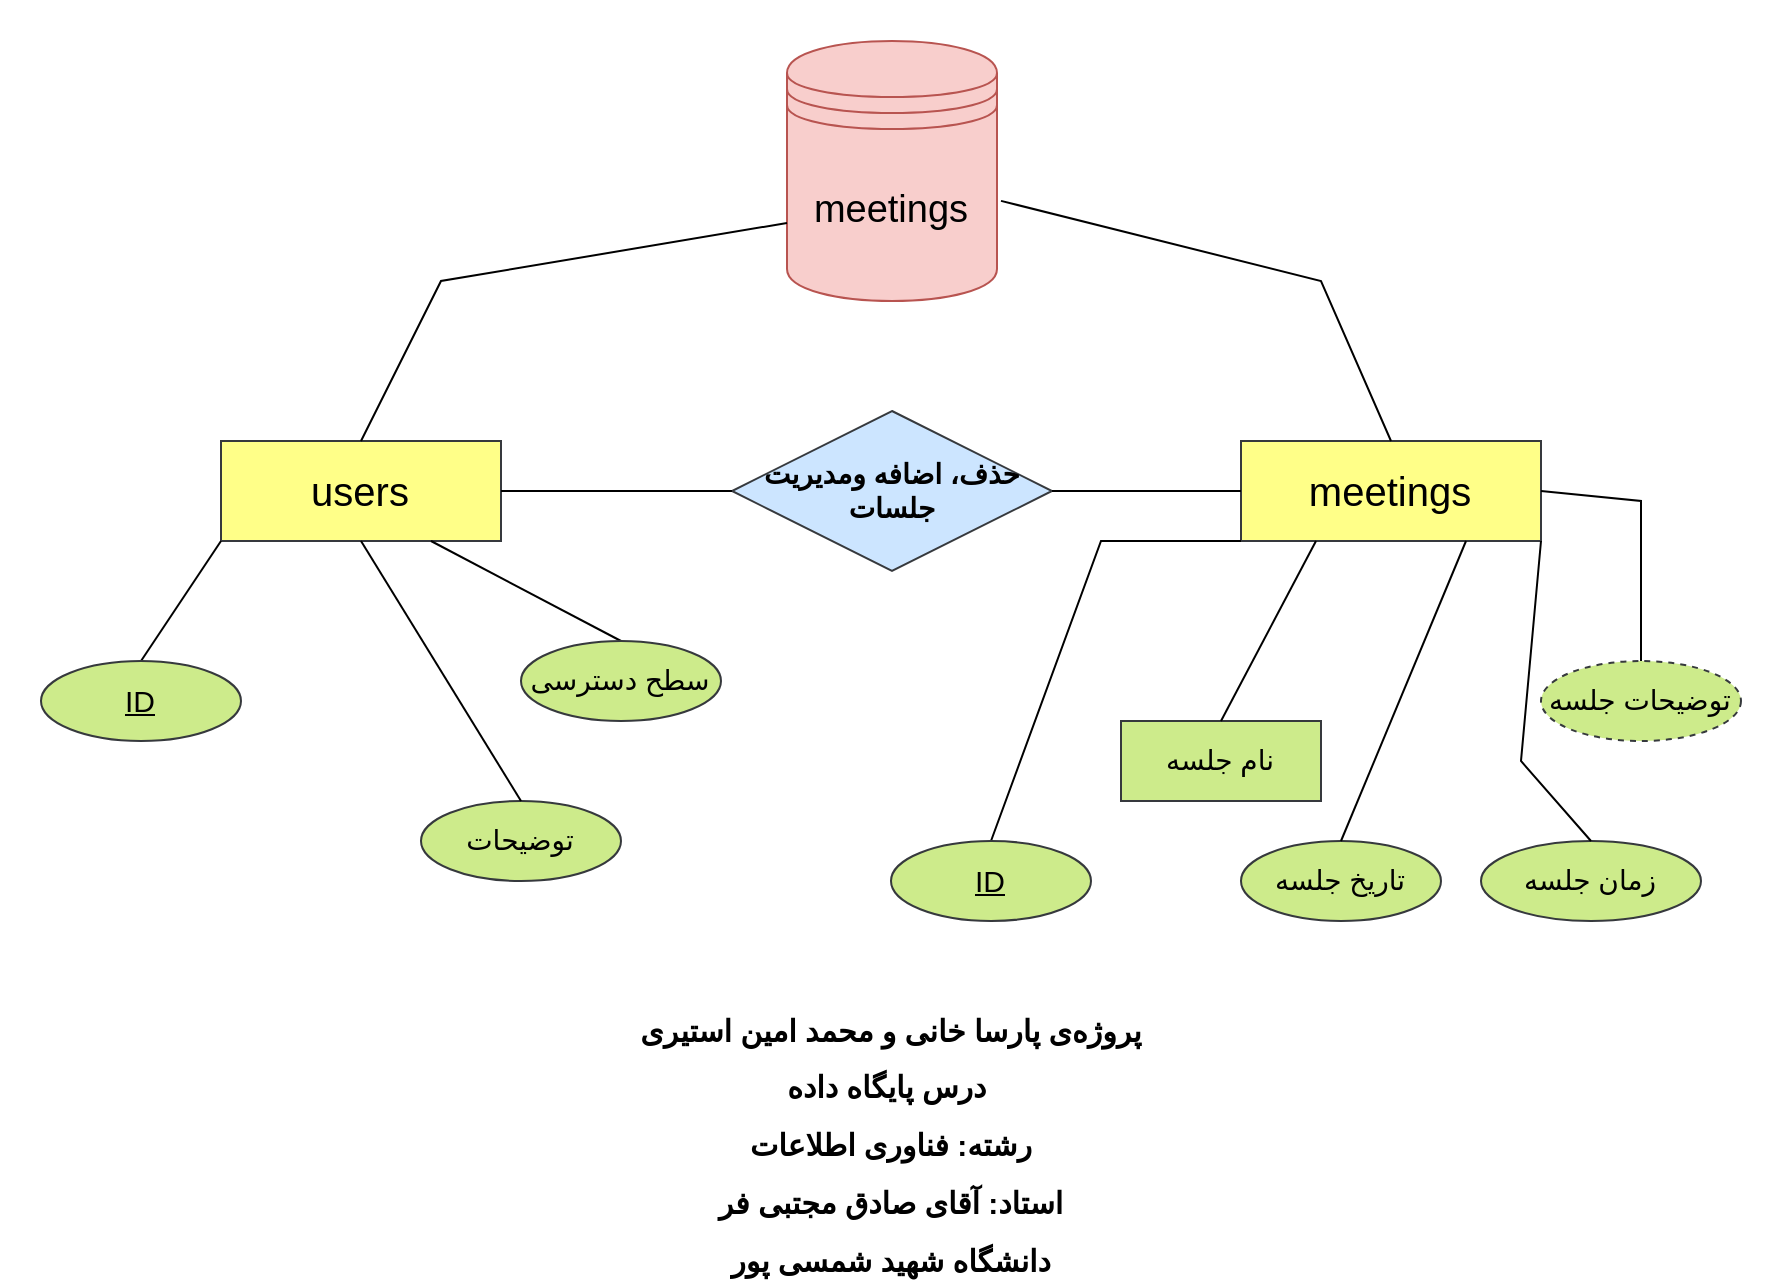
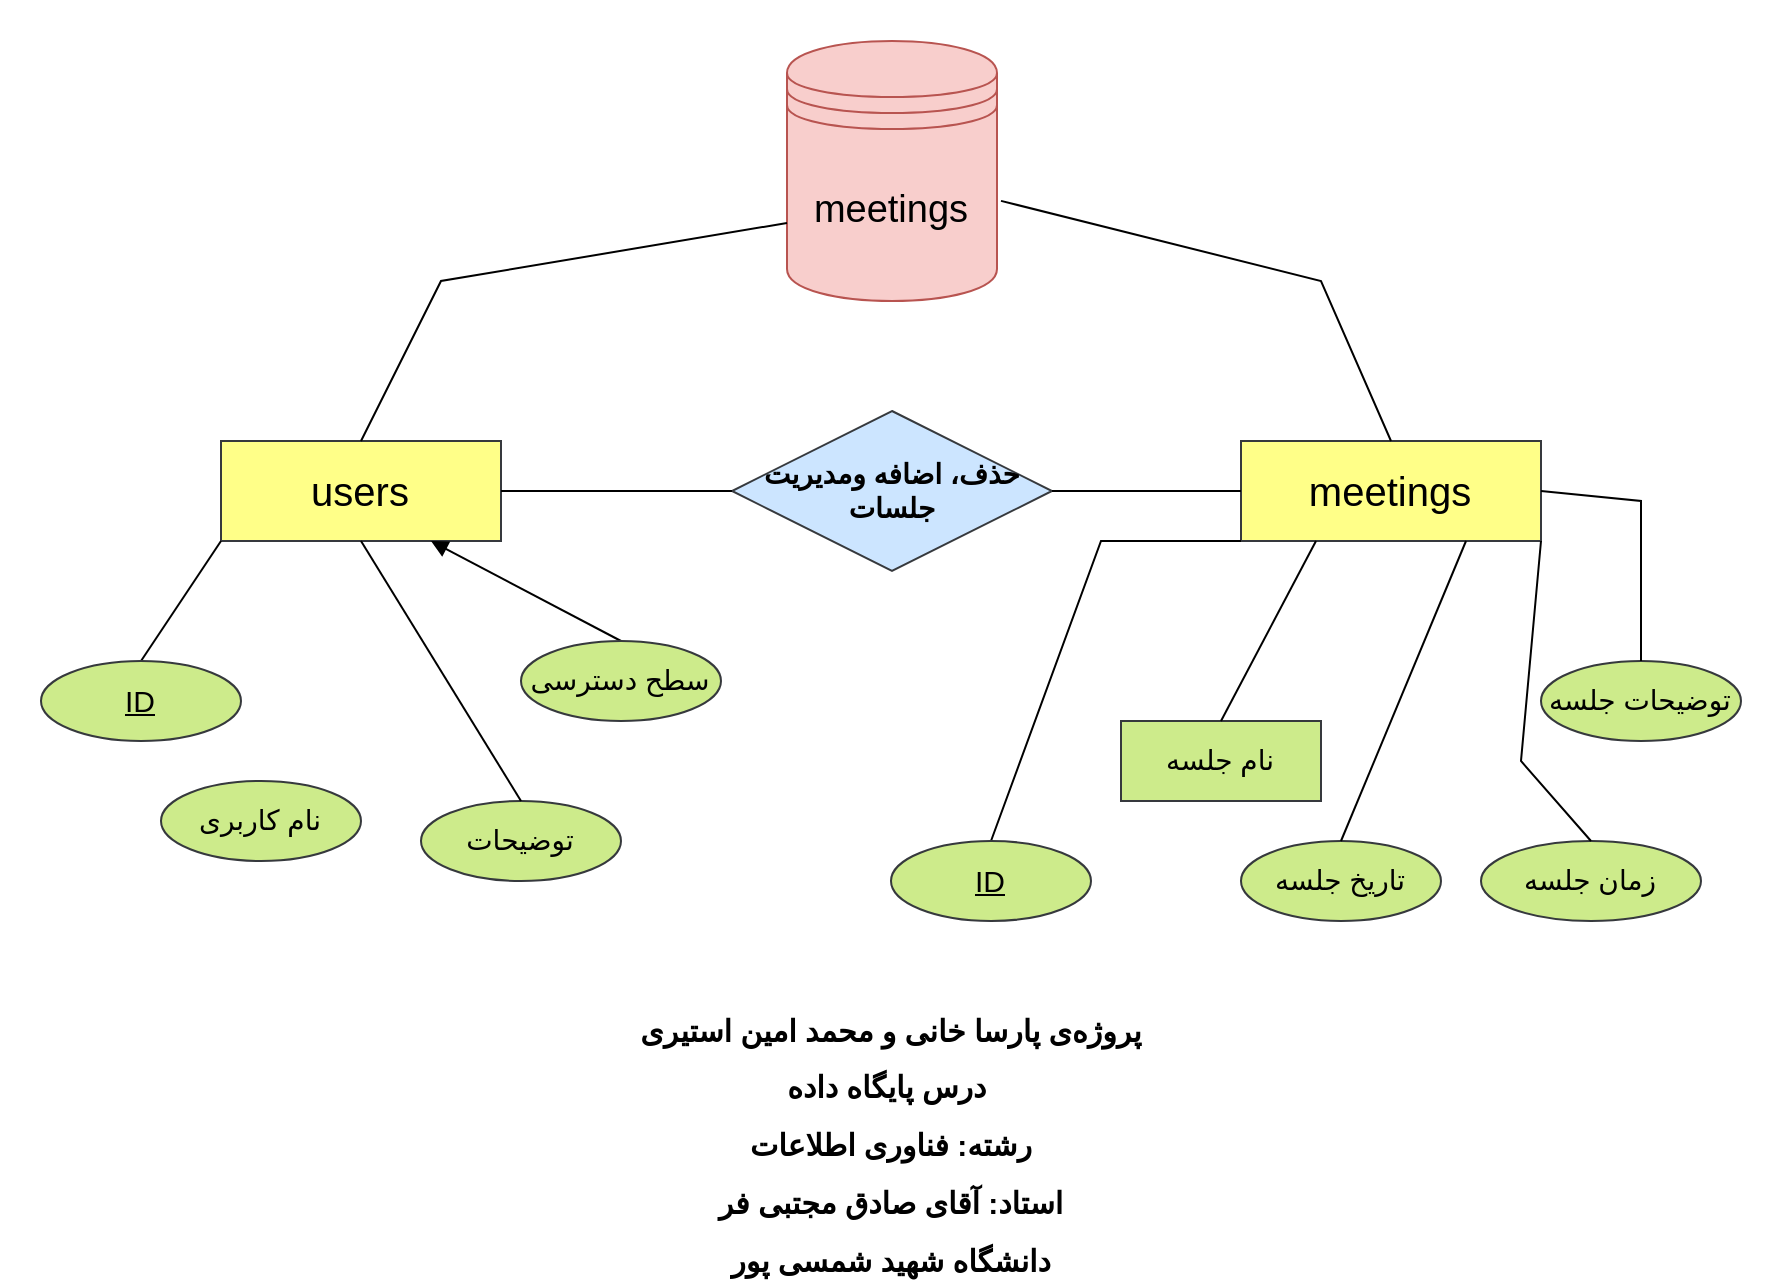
- <mxCell id="19" value="" style="endArrow=none;html=1;rounded=0;exitX=0.5;exitY=0;exitDx=0;exitDy=0;entryX=0.75;entryY=1;entryDx=0;entryDy=0;" parent="1" source="22" target="4" edge="1"><mxGeometry relative="1" as="geometry"><mxPoint x="220" y="290" as="sourcePoint" /><mxPoint x="460" y="270" as="targetPoint" /></mxGeometry></mxCell>
+ <mxCell id="19" value="" style="endArrow=block;html=1;rounded=0;exitX=0.5;exitY=0;exitDx=0;exitDy=0;entryX=0.75;entryY=1;entryDx=0;entryDy=0;" parent="1" source="22" target="4" edge="1"><mxGeometry relative="1" as="geometry"><mxPoint x="220" y="290" as="sourcePoint" /><mxPoint x="460" y="270" as="targetPoint" /></mxGeometry></mxCell>
- <mxCell id="8" value="&lt;font style=&quot;font-size: 14px;&quot;&gt;توضیحات جلسه&lt;/font&gt;" style="ellipse;whiteSpace=wrap;html=1;align=center;fillColor=#cdeb8b;strokeColor=#36393d;dashed=1;" parent="1" vertex="1"><mxGeometry x="770" y="330" width="100" height="40" as="geometry" /></mxCell>
+ <mxCell id="8" value="&lt;font style=&quot;font-size: 14px;&quot;&gt;توضیحات جلسه&lt;/font&gt;" style="ellipse;whiteSpace=wrap;html=1;align=center;fillColor=#cdeb8b;strokeColor=#36393d;" parent="1" vertex="1"><mxGeometry x="770" y="330" width="100" height="40" as="geometry" /></mxCell>
+ <mxCell id="21" value="&lt;font style=&quot;font-size: 14px;&quot;&gt;نام کاربری&lt;/font&gt;" style="ellipse;whiteSpace=wrap;html=1;align=center;fillColor=#cdeb8b;strokeColor=#36393d;" parent="1" vertex="1"><mxGeometry x="80" y="390" width="100" height="40" as="geometry" /></mxCell>
